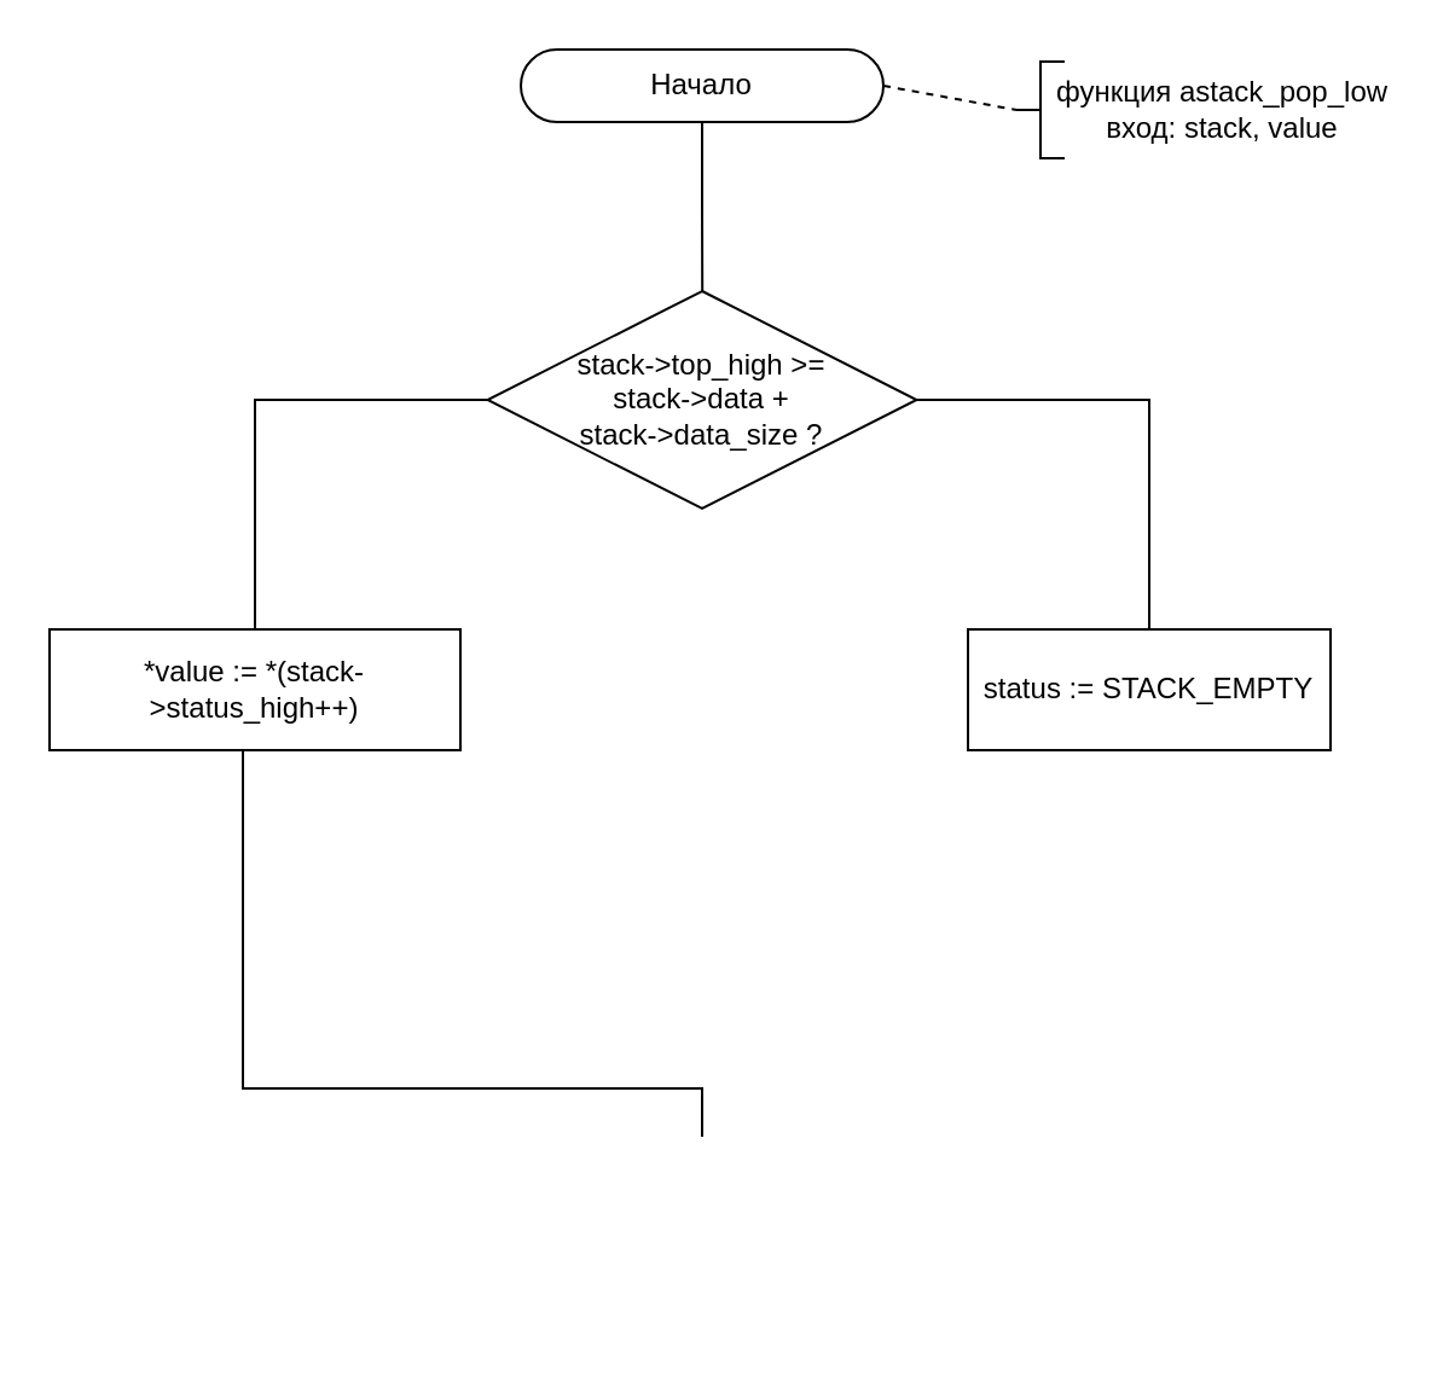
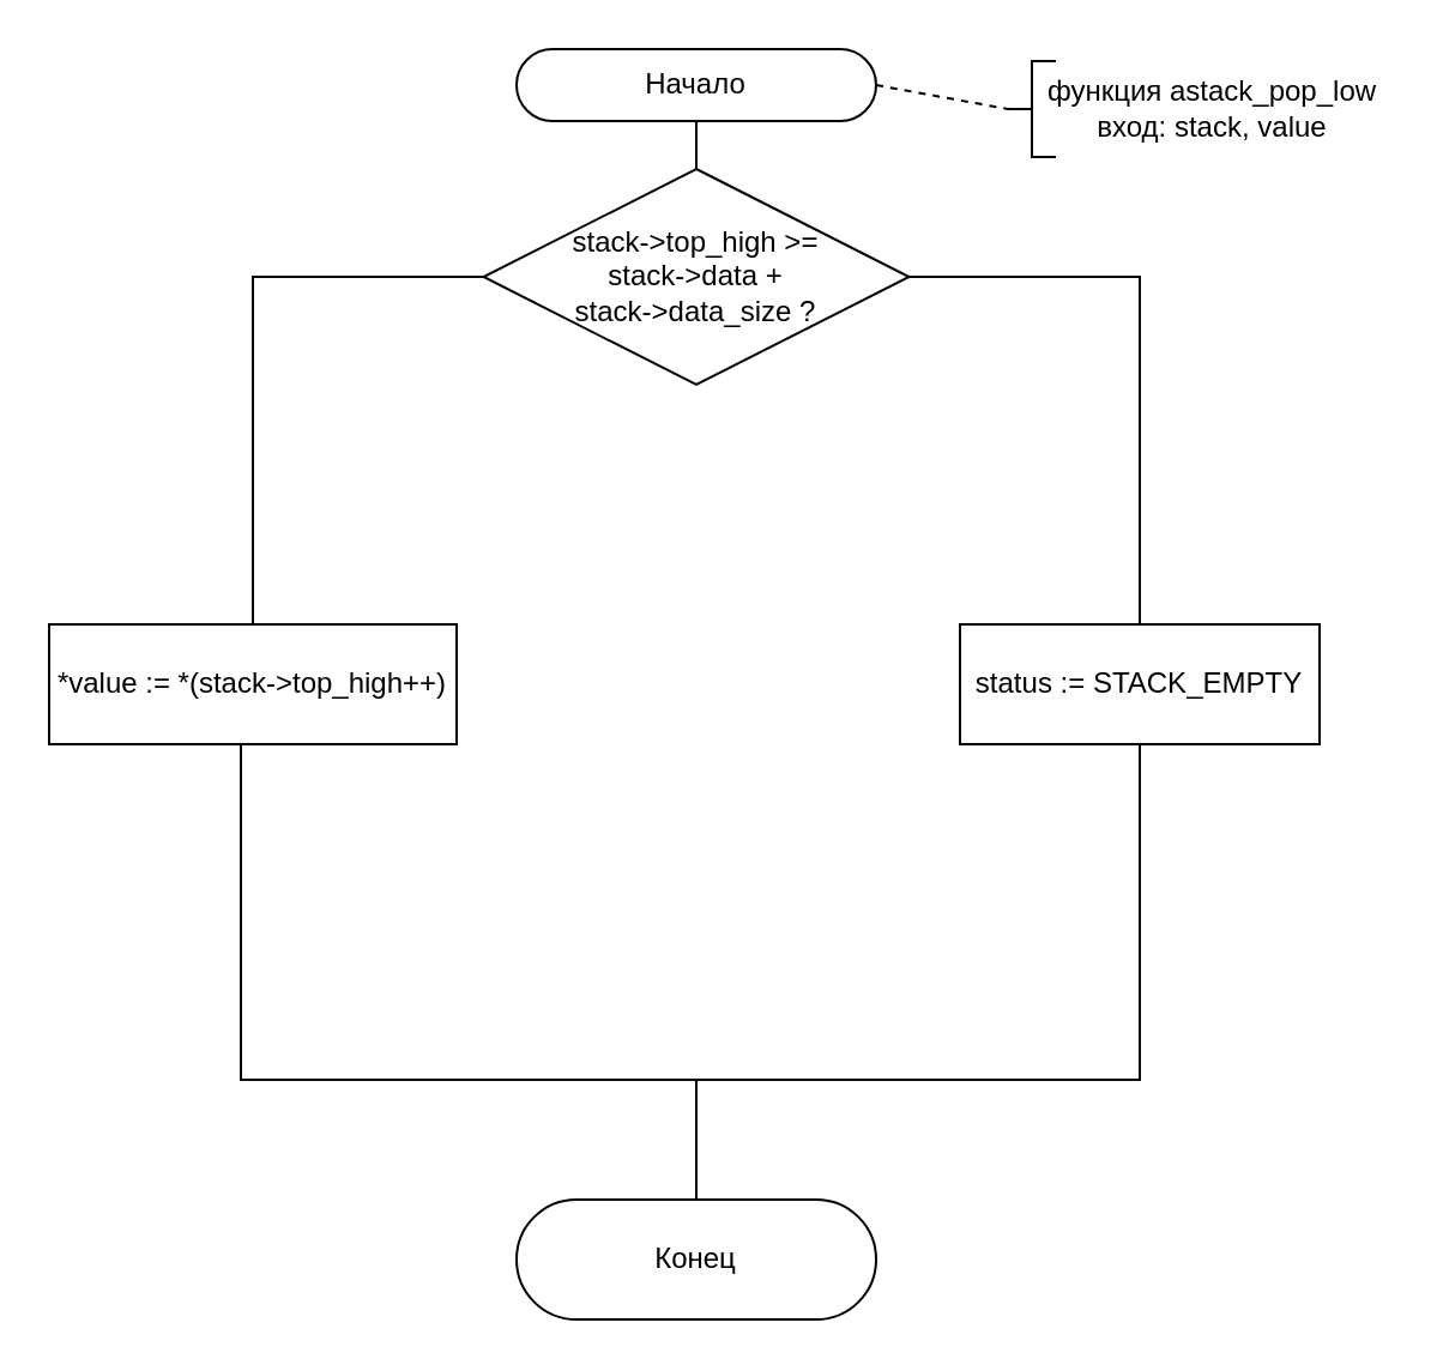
- <mxCell id="7" value="stack-&amp;gt;top_high &amp;gt;=&lt;br&gt;stack-&amp;gt;data + &lt;br&gt;stack-&amp;gt;data_size ?" style="rhombus;whiteSpace=wrap;html=1;" vertex="1" parent="1"><mxGeometry x="201.25" y="120" width="177.5" height="90" as="geometry" /></mxCell>
+ <mxCell id="7" value="stack-&amp;gt;top_high &amp;gt;=&lt;br&gt;stack-&amp;gt;data + &lt;br&gt;stack-&amp;gt;data_size ?" style="rhombus;whiteSpace=wrap;html=1;" vertex="1" parent="1"><mxGeometry x="201.25" y="70" width="177.5" height="90" as="geometry" /></mxCell>
- <mxCell id="9" value="*value := *(stack-&amp;gt;status_high++)" style="rounded=0;whiteSpace=wrap;html=1;" vertex="1" parent="1"><mxGeometry x="20" y="260" width="170" height="50" as="geometry" /></mxCell>
+ <mxCell id="9" value="*value := *(stack-&amp;gt;top_high++)" style="rounded=0;whiteSpace=wrap;html=1;" vertex="1" parent="1"><mxGeometry x="20" y="260" width="170" height="50" as="geometry" /></mxCell>
+ <mxCell id="13" style="edgeStyle=orthogonalEdgeStyle;rounded=0;orthogonalLoop=1;jettySize=auto;html=1;endArrow=none;endFill=0;" edge="1" parent="1" source="14" target="4"><mxGeometry relative="1" as="geometry"><Array as="points"><mxPoint x="475" y="450" /><mxPoint x="290" y="450" /></Array></mxGeometry></mxCell>
+ <mxCell id="4" value="Конец" style="rounded=1;whiteSpace=wrap;html=1;arcSize=50;" vertex="1" parent="1"><mxGeometry x="215" y="500" width="150" height="50" as="geometry" /></mxCell>
